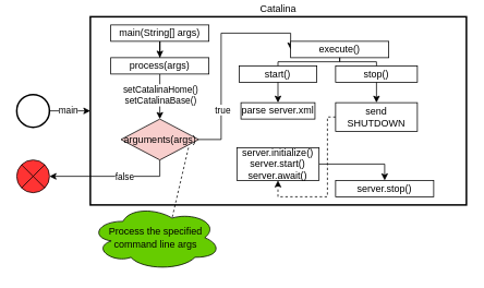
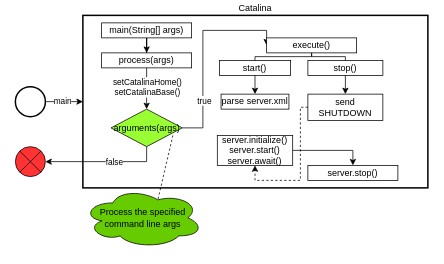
- <mxCell id="15" value="arguments(args)" style="rhombus;whiteSpace=wrap;html=1;rounded=0;fillColor=#f8cecc;" vertex="1" parent="1"><mxGeometry x="147.5" y="145" width="95" height="50" as="geometry" /></mxCell>
+ <mxCell id="15" value="arguments(args)" style="rhombus;whiteSpace=wrap;html=1;rounded=0;fillColor=#99FF33;" vertex="1" parent="1"><mxGeometry x="147.5" y="145" width="95" height="50" as="geometry" /></mxCell>
